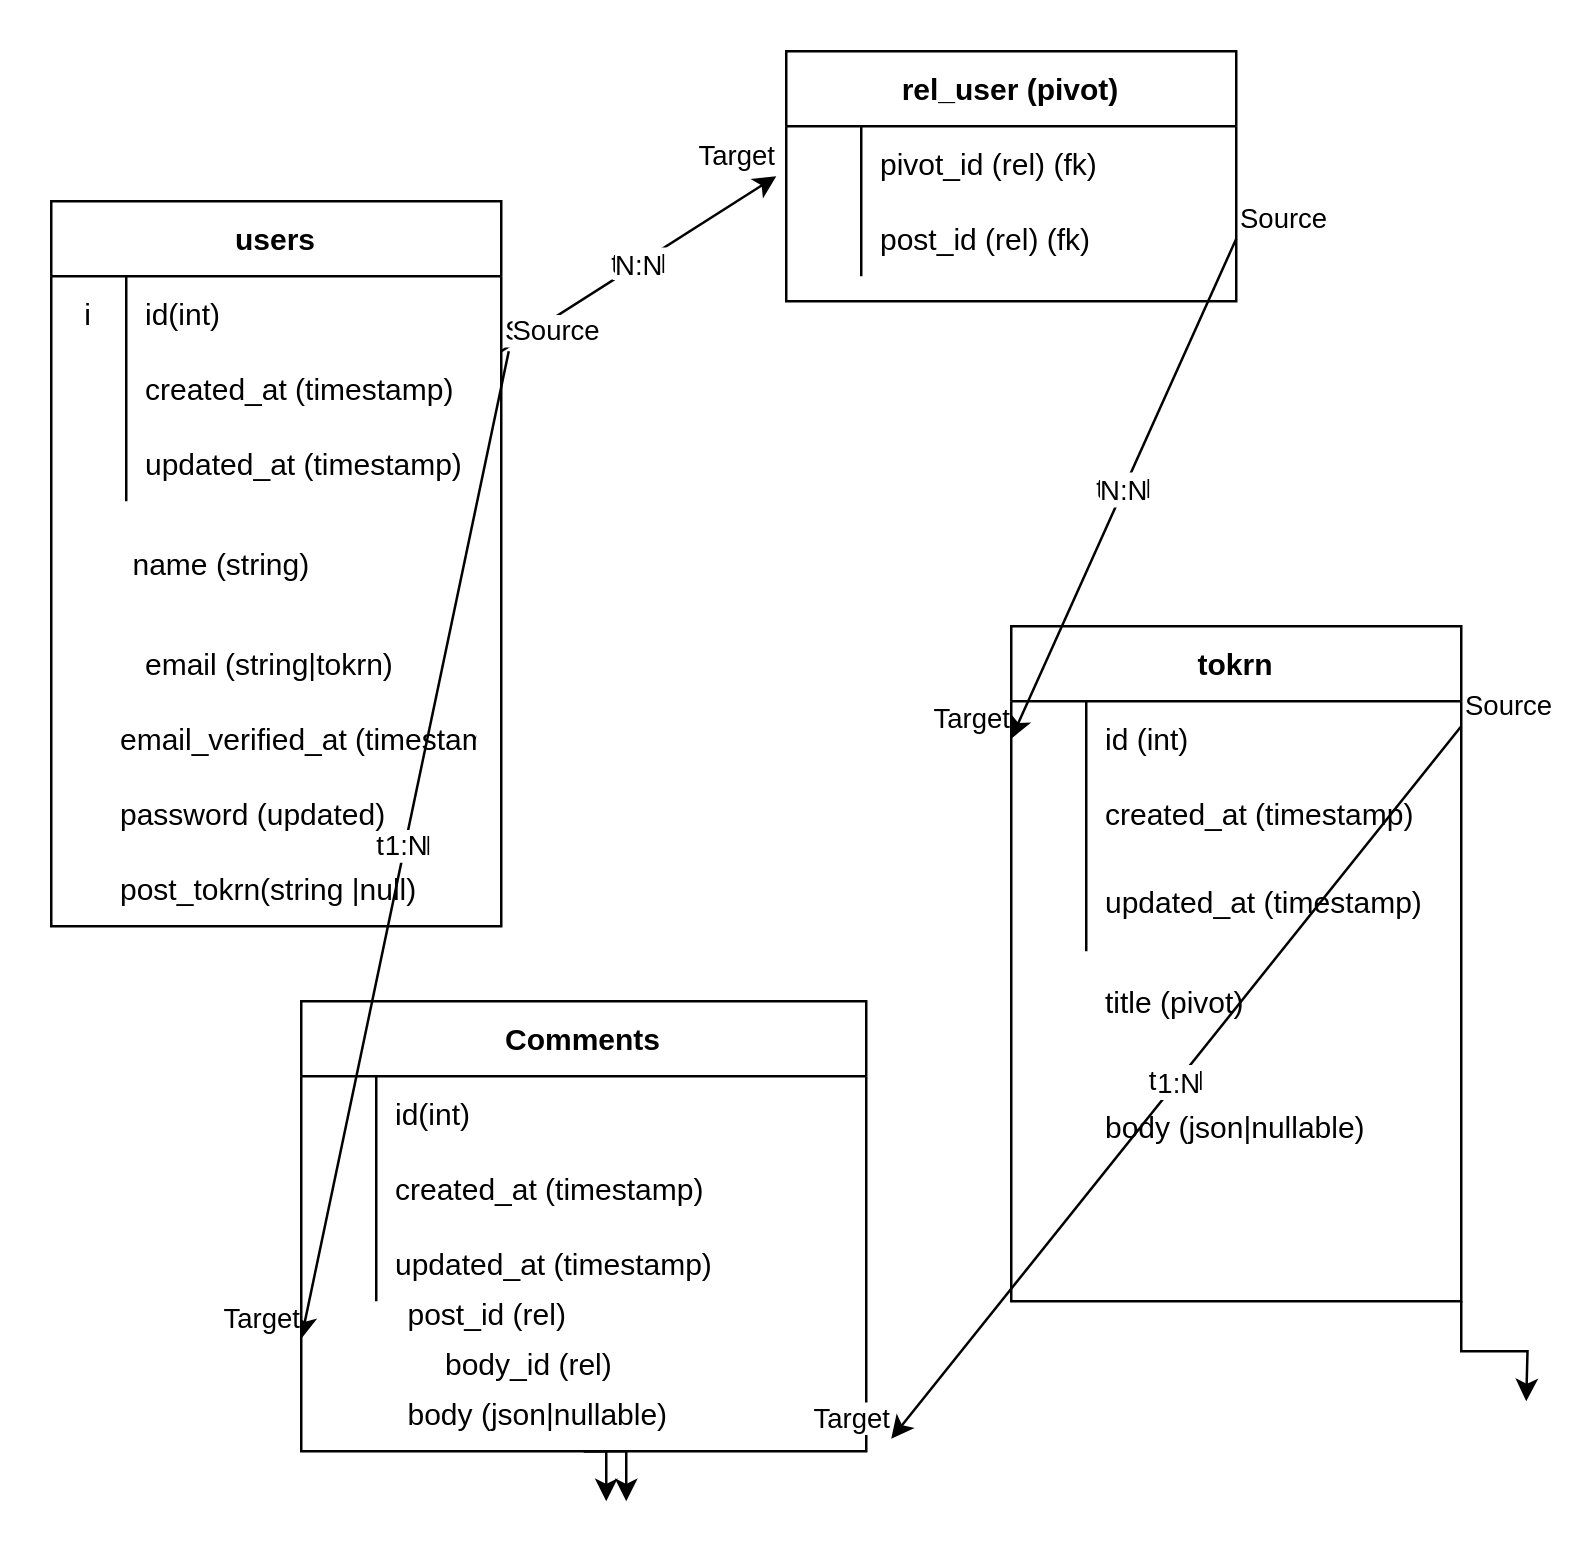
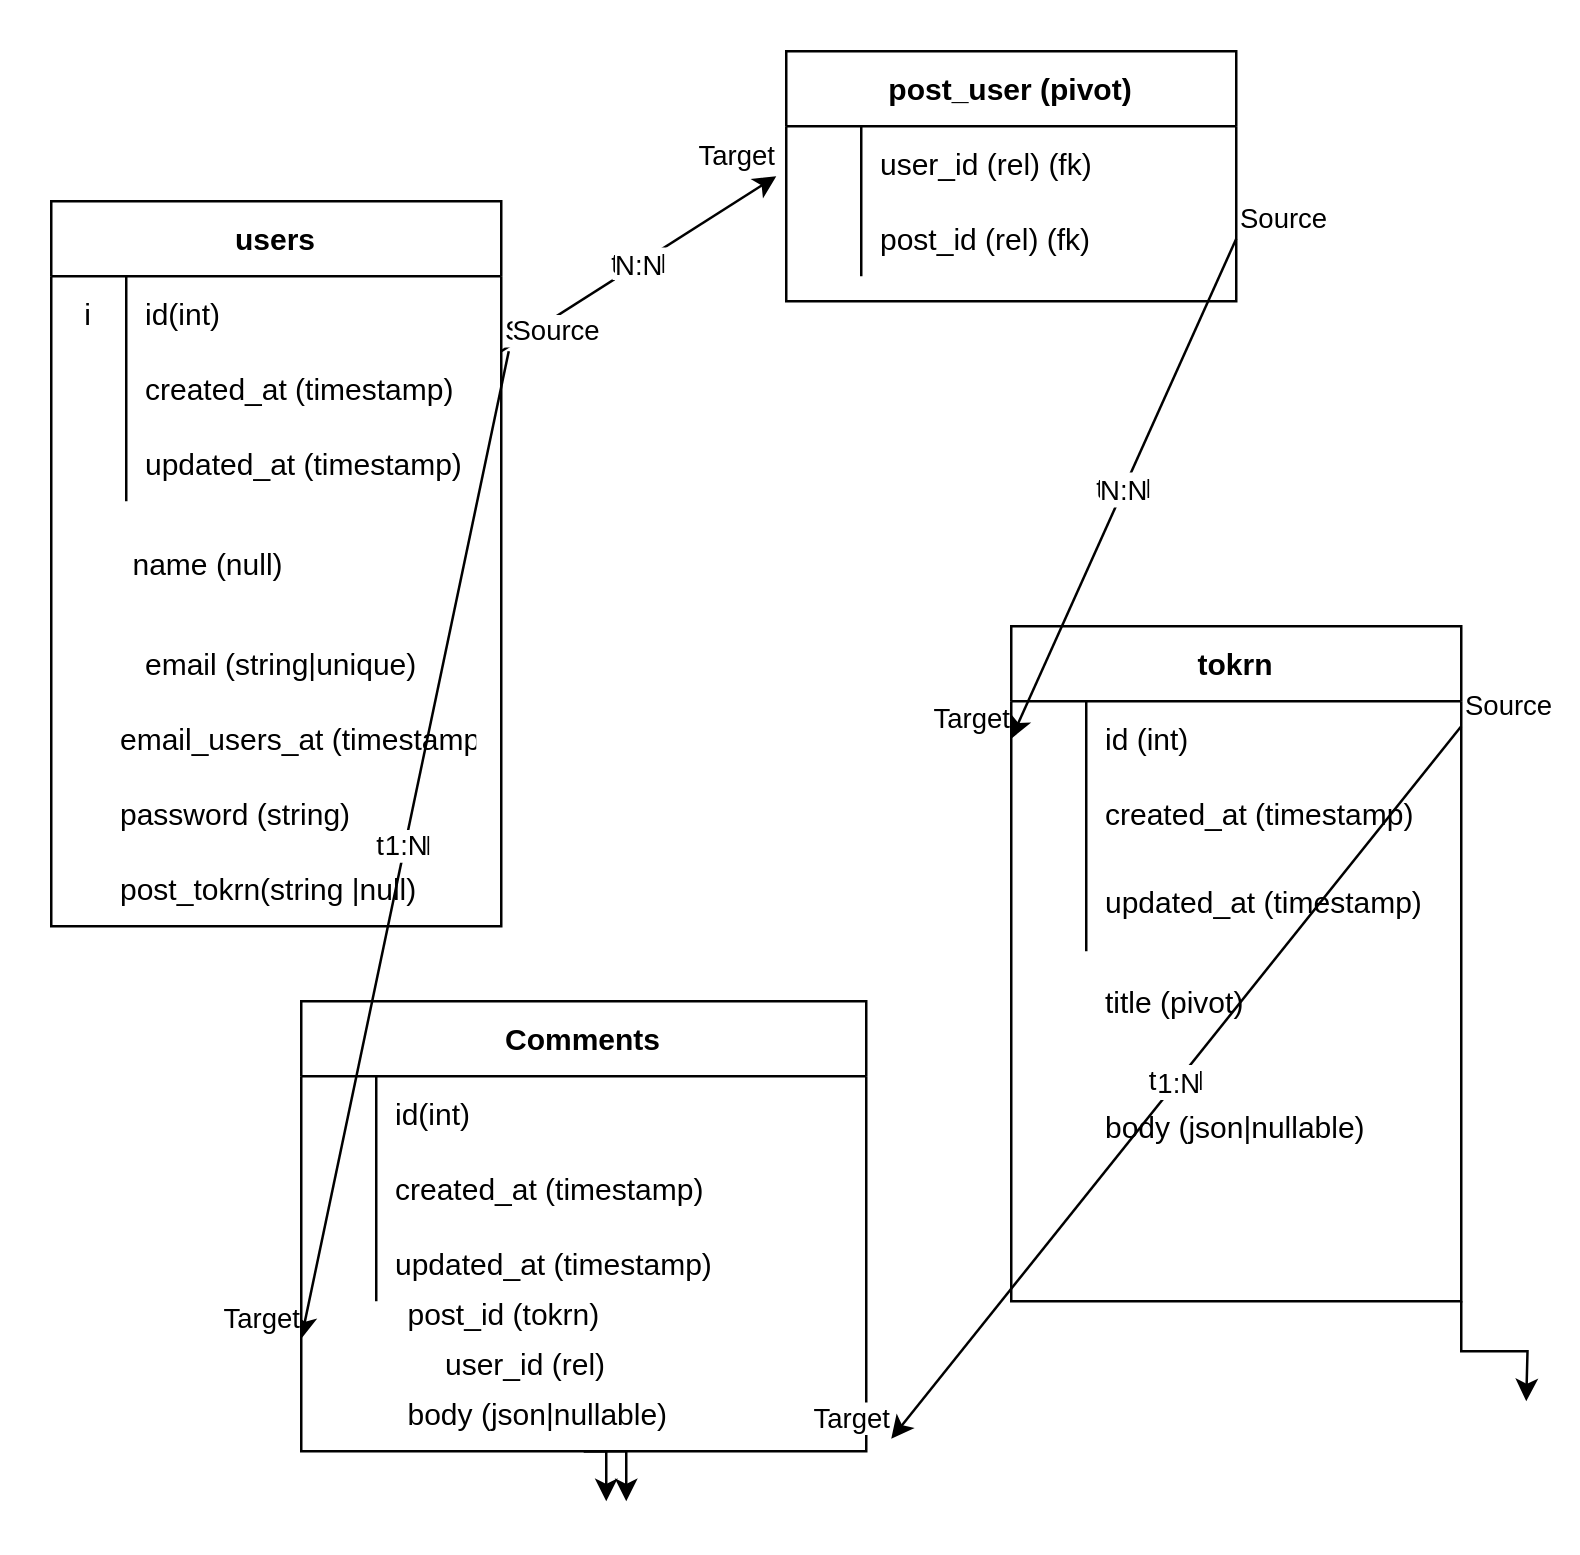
- <mxCell id="23" value="rel_user (pivot)" style="shape=table;startSize=30;container=1;collapsible=1;childLayout=tableLayout;fixedRows=1;rowLines=0;fontStyle=1;align=center;resizeLast=1;" vertex="1" parent="1"><mxGeometry x="314" y="20" width="180" height="100" as="geometry" /></mxCell>
+ <mxCell id="23" value="post_user (pivot)" style="shape=table;startSize=30;container=1;collapsible=1;childLayout=tableLayout;fixedRows=1;rowLines=0;fontStyle=1;align=center;resizeLast=1;" vertex="1" parent="1"><mxGeometry x="314" y="20" width="180" height="100" as="geometry" /></mxCell>
- <mxCell id="26" value="pivot_id (rel) (fk)" style="shape=partialRectangle;connectable=0;fillColor=none;top=0;left=0;bottom=0;right=0;align=left;spacingLeft=6;overflow=hidden;" vertex="1" parent="24"><mxGeometry x="30" width="150" height="30" as="geometry"><mxRectangle width="150" height="30" as="alternateBounds" /></mxGeometry></mxCell>
+ <mxCell id="26" value="user_id (rel) (fk)" style="shape=partialRectangle;connectable=0;fillColor=none;top=0;left=0;bottom=0;right=0;align=left;spacingLeft=6;overflow=hidden;" vertex="1" parent="24"><mxGeometry x="30" width="150" height="30" as="geometry"><mxRectangle width="150" height="30" as="alternateBounds" /></mxGeometry></mxCell>
- <mxCell id="66" value="name (string)" style="shape=partialRectangle;connectable=0;fillColor=none;top=0;left=0;bottom=0;right=0;align=left;spacingLeft=6;overflow=hidden;" vertex="1" parent="64"><mxGeometry x="15" y="10" width="150" height="30" as="geometry"><mxRectangle width="150" height="30" as="alternateBounds" /></mxGeometry></mxCell>
+ <mxCell id="66" value="name (null)" style="shape=partialRectangle;connectable=0;fillColor=none;top=0;left=0;bottom=0;right=0;align=left;spacingLeft=6;overflow=hidden;" vertex="1" parent="64"><mxGeometry x="15" y="10" width="150" height="30" as="geometry"><mxRectangle width="150" height="30" as="alternateBounds" /></mxGeometry></mxCell>
- <mxCell id="78" value="email (string|tokrn)" style="shape=partialRectangle;connectable=0;fillColor=none;top=0;left=0;bottom=0;right=0;align=left;spacingLeft=6;overflow=hidden;" vertex="1" parent="1"><mxGeometry x="50" y="250" width="150" height="30" as="geometry"><mxRectangle width="150" height="30" as="alternateBounds" /></mxGeometry></mxCell>
+ <mxCell id="78" value="email (string|unique)" style="shape=partialRectangle;connectable=0;fillColor=none;top=0;left=0;bottom=0;right=0;align=left;spacingLeft=6;overflow=hidden;" vertex="1" parent="1"><mxGeometry x="50" y="250" width="150" height="30" as="geometry"><mxRectangle width="150" height="30" as="alternateBounds" /></mxGeometry></mxCell>
- <mxCell id="77" value="email_verified_at (timestamp)" style="shape=partialRectangle;connectable=0;fillColor=none;top=0;left=0;bottom=0;right=0;align=left;spacingLeft=6;overflow=hidden;" vertex="1" parent="1"><mxGeometry x="40" y="280" width="150" height="30" as="geometry"><mxRectangle width="150" height="30" as="alternateBounds" /></mxGeometry></mxCell>
+ <mxCell id="77" value="email_users_at (timestamp)" style="shape=partialRectangle;connectable=0;fillColor=none;top=0;left=0;bottom=0;right=0;align=left;spacingLeft=6;overflow=hidden;" vertex="1" parent="1"><mxGeometry x="40" y="280" width="150" height="30" as="geometry"><mxRectangle width="150" height="30" as="alternateBounds" /></mxGeometry></mxCell>
- <mxCell id="76" value="password (updated)" style="shape=partialRectangle;connectable=0;fillColor=none;top=0;left=0;bottom=0;right=0;align=left;spacingLeft=6;overflow=hidden;" vertex="1" parent="1"><mxGeometry x="40" y="310" width="150" height="30" as="geometry"><mxRectangle width="150" height="30" as="alternateBounds" /></mxGeometry></mxCell>
+ <mxCell id="76" value="password (string)" style="shape=partialRectangle;connectable=0;fillColor=none;top=0;left=0;bottom=0;right=0;align=left;spacingLeft=6;overflow=hidden;" vertex="1" parent="1"><mxGeometry x="40" y="310" width="150" height="30" as="geometry"><mxRectangle width="150" height="30" as="alternateBounds" /></mxGeometry></mxCell>
- <mxCell id="81" value="post_id (rel)" style="shape=partialRectangle;connectable=0;fillColor=none;top=0;left=0;bottom=0;right=0;align=left;spacingLeft=6;overflow=hidden;" vertex="1" parent="1"><mxGeometry x="155" y="510" width="186" height="30" as="geometry"><mxRectangle width="186" height="30" as="alternateBounds" /></mxGeometry></mxCell>
+ <mxCell id="81" value="post_id (tokrn)" style="shape=partialRectangle;connectable=0;fillColor=none;top=0;left=0;bottom=0;right=0;align=left;spacingLeft=6;overflow=hidden;" vertex="1" parent="1"><mxGeometry x="155" y="510" width="186" height="30" as="geometry"><mxRectangle width="186" height="30" as="alternateBounds" /></mxGeometry></mxCell>
- <mxCell id="52" value="body_id (rel)" style="shape=partialRectangle;connectable=0;fillColor=none;top=0;left=0;bottom=0;right=0;align=left;spacingLeft=6;overflow=hidden;" vertex="1" parent="50"><mxGeometry x="30" width="186" height="30" as="geometry"><mxRectangle width="186" height="30" as="alternateBounds" /></mxGeometry></mxCell>
+ <mxCell id="52" value="user_id (rel)" style="shape=partialRectangle;connectable=0;fillColor=none;top=0;left=0;bottom=0;right=0;align=left;spacingLeft=6;overflow=hidden;" vertex="1" parent="50"><mxGeometry x="30" width="186" height="30" as="geometry"><mxRectangle width="186" height="30" as="alternateBounds" /></mxGeometry></mxCell>
